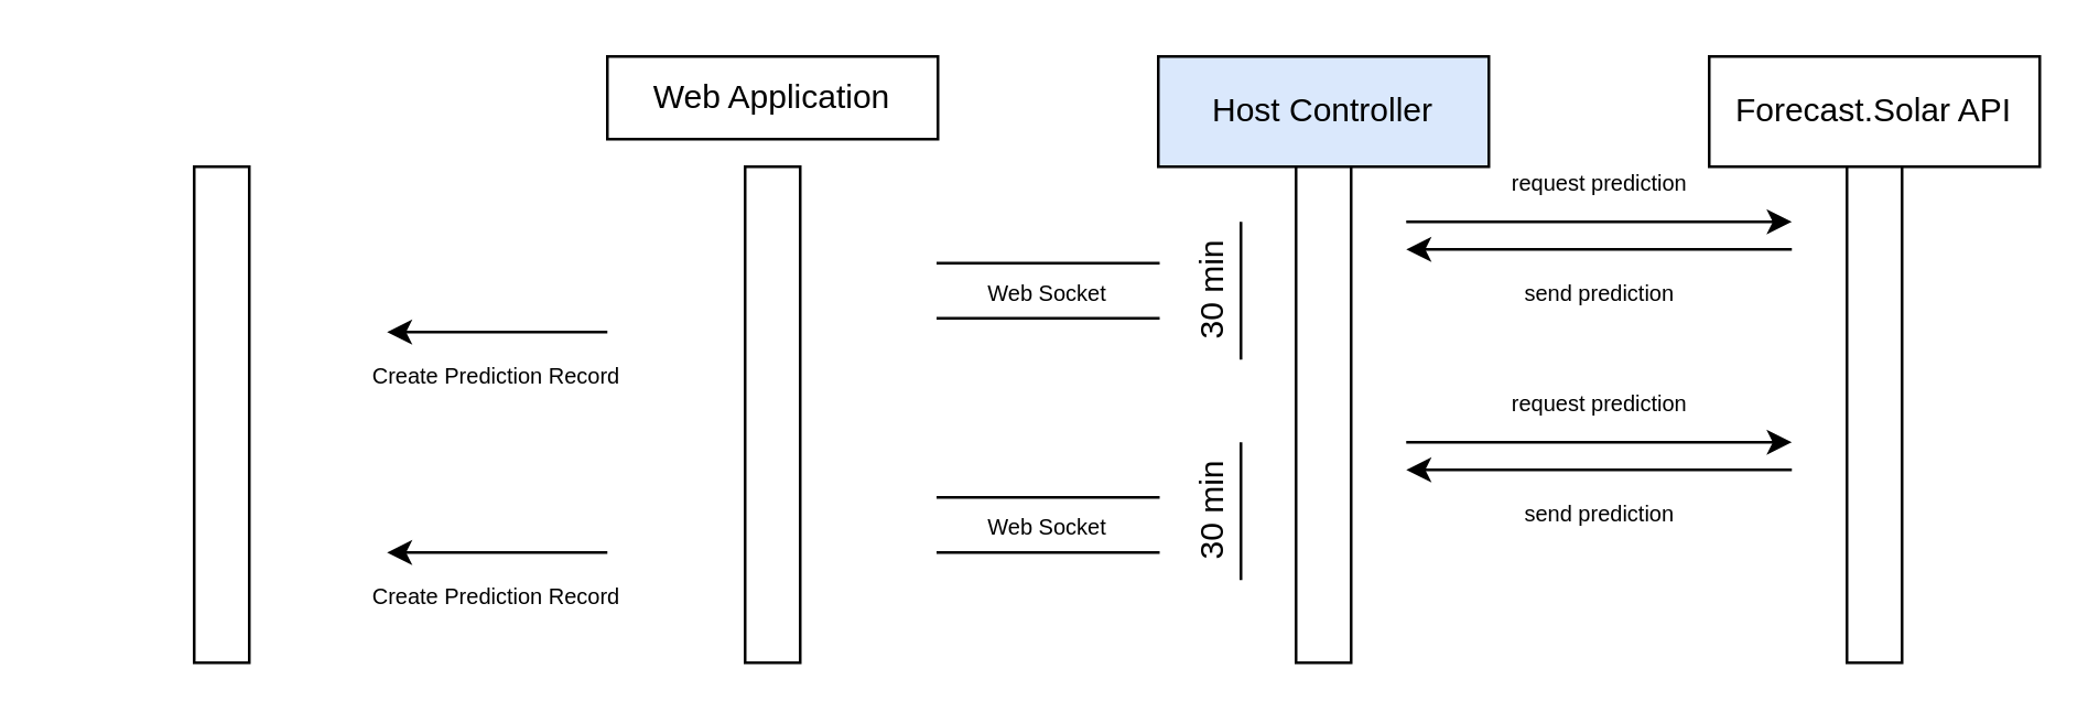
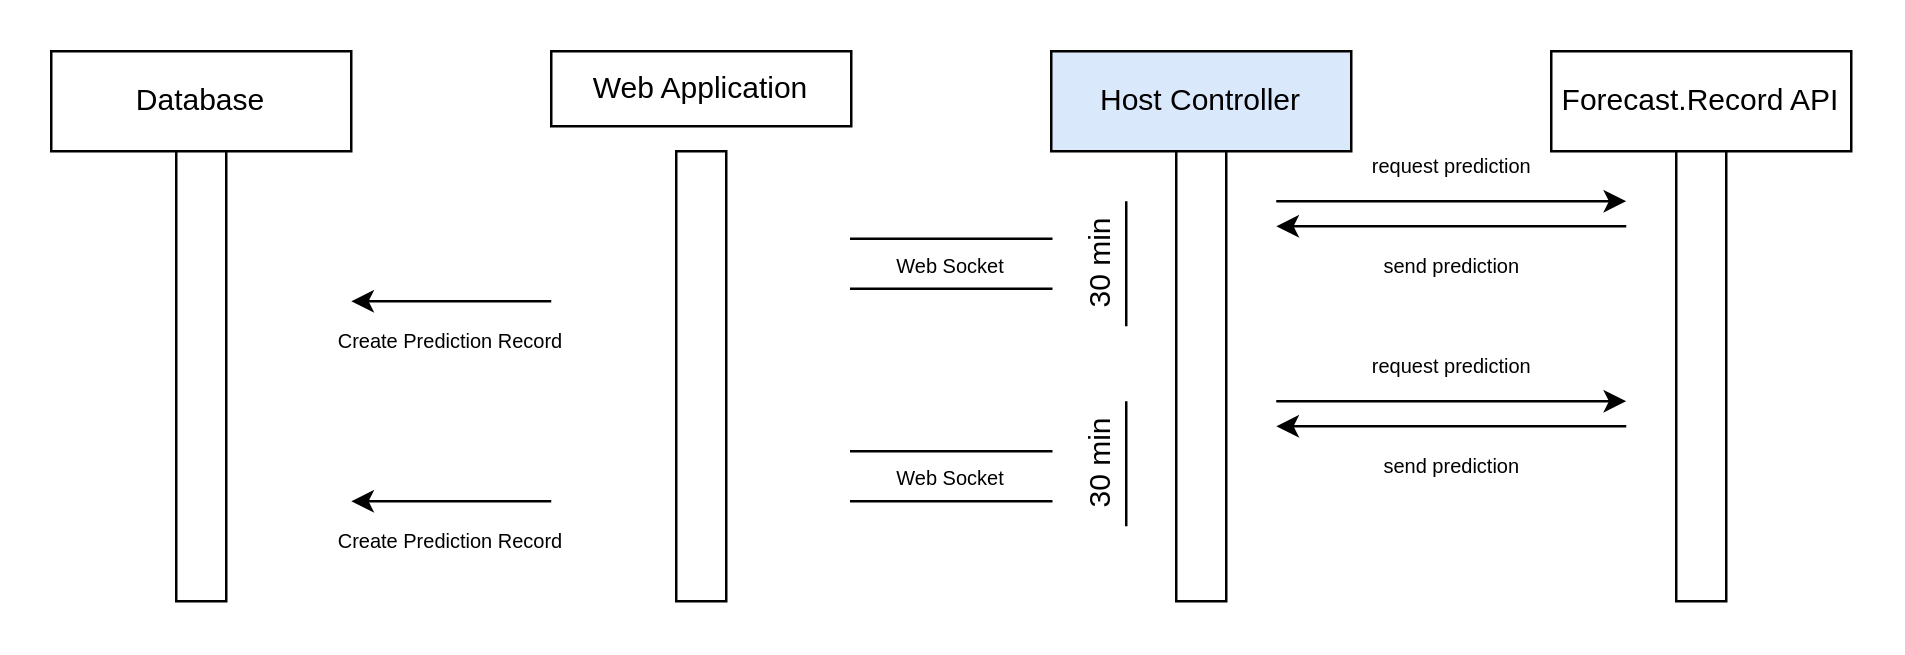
+ <mxCell id="16" value="Database" style="rounded=0;whiteSpace=wrap;html=1;" vertex="1" parent="1"><mxGeometry x="20" y="20" width="120" height="40" as="geometry" /></mxCell>
- <mxCell id="3" value="Forecast.Solar API" style="rounded=0;whiteSpace=wrap;html=1;" vertex="1" parent="1"><mxGeometry x="620" y="20" width="120" height="40" as="geometry" /></mxCell>
+ <mxCell id="3" value="Forecast.Record API" style="rounded=0;whiteSpace=wrap;html=1;" vertex="1" parent="1"><mxGeometry x="620" y="20" width="120" height="40" as="geometry" /></mxCell>
